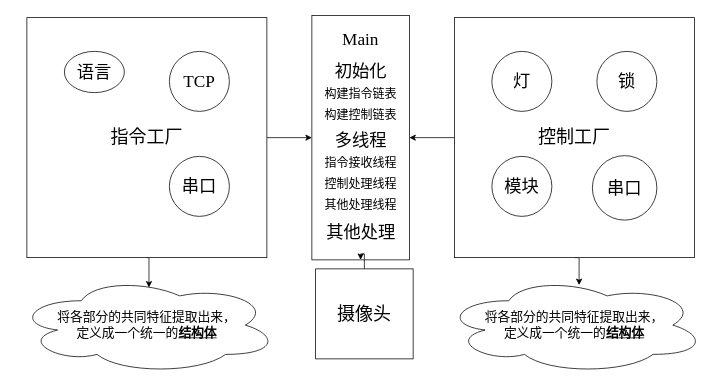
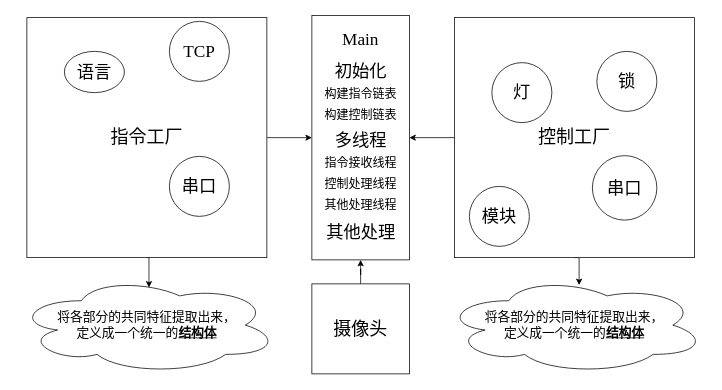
- <mxCell id="11" value="TCP" style="ellipse;whiteSpace=wrap;html=1;aspect=fixed;fontFamily=Comic Sans MS;fontSize=23;" vertex="1" parent="1"><mxGeometry x="225" y="68" width="80" height="80" as="geometry" /></mxCell>
+ <mxCell id="11" value="TCP" style="ellipse;whiteSpace=wrap;html=1;aspect=fixed;fontFamily=Comic Sans MS;fontSize=23;" vertex="1" parent="1"><mxGeometry x="225" y="28" width="80" height="80" as="geometry" /></mxCell>
- <mxCell id="16" value="灯" style="ellipse;whiteSpace=wrap;html=1;aspect=fixed;fontFamily=Comic Sans MS;fontSize=23;" vertex="1" parent="1"><mxGeometry x="655" y="68" width="80" height="80" as="geometry" /></mxCell>
+ <mxCell id="16" value="灯" style="ellipse;whiteSpace=wrap;html=1;aspect=fixed;fontFamily=Comic Sans MS;fontSize=23;" vertex="1" parent="1"><mxGeometry x="655" y="83" width="80" height="80" as="geometry" /></mxCell>
- <mxCell id="19" value="模块" style="ellipse;whiteSpace=wrap;html=1;aspect=fixed;fontFamily=Comic Sans MS;fontSize=23;" vertex="1" parent="1"><mxGeometry x="655" y="208" width="80" height="80" as="geometry" /></mxCell>
+ <mxCell id="19" value="模块" style="ellipse;whiteSpace=wrap;html=1;aspect=fixed;fontFamily=Comic Sans MS;fontSize=23;" vertex="1" parent="1"><mxGeometry x="625" y="248" width="80" height="80" as="geometry" /></mxCell>
- <mxCell id="7" value="&lt;font style=&quot;font-size: 24px&quot;&gt;摄像头&lt;/font&gt;" style="rounded=0;whiteSpace=wrap;html=1;" vertex="1" parent="1"><mxGeometry x="420" y="358" width="130" height="120" as="geometry" /></mxCell>
+ <mxCell id="7" value="&lt;font style=&quot;font-size: 24px&quot;&gt;摄像头&lt;/font&gt;" style="rounded=0;whiteSpace=wrap;html=1;" vertex="1" parent="1"><mxGeometry x="415" y="378" width="130" height="120" as="geometry" /></mxCell>
